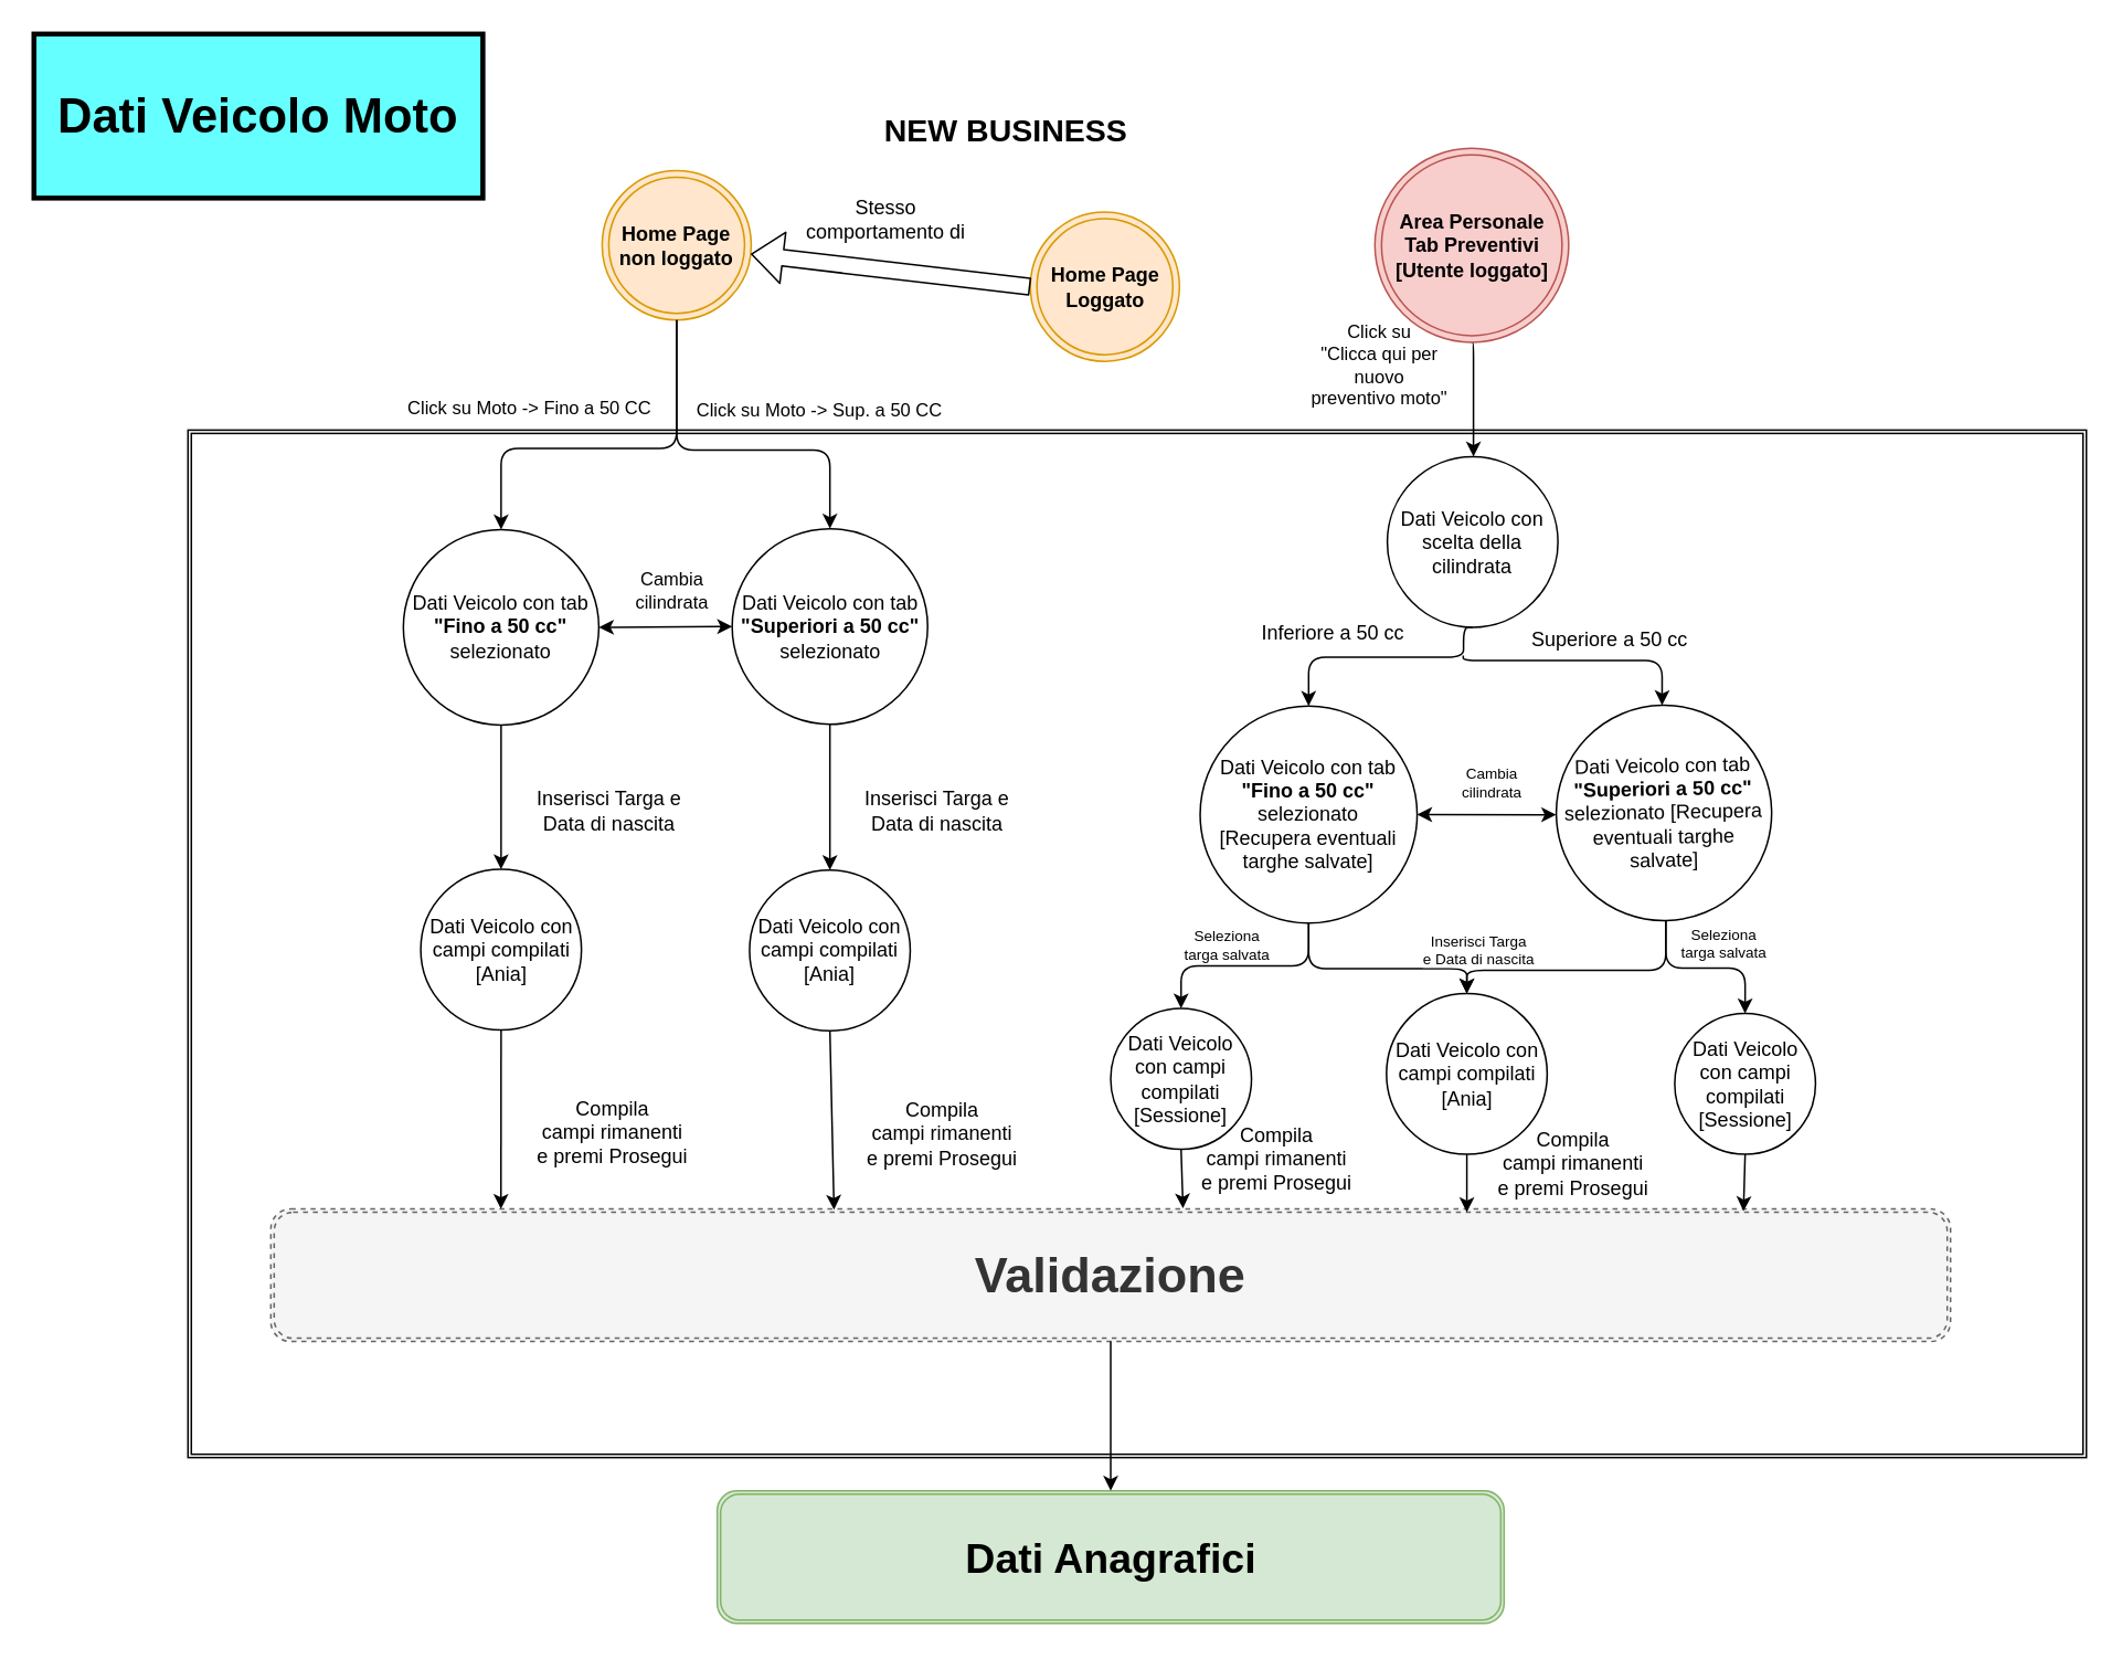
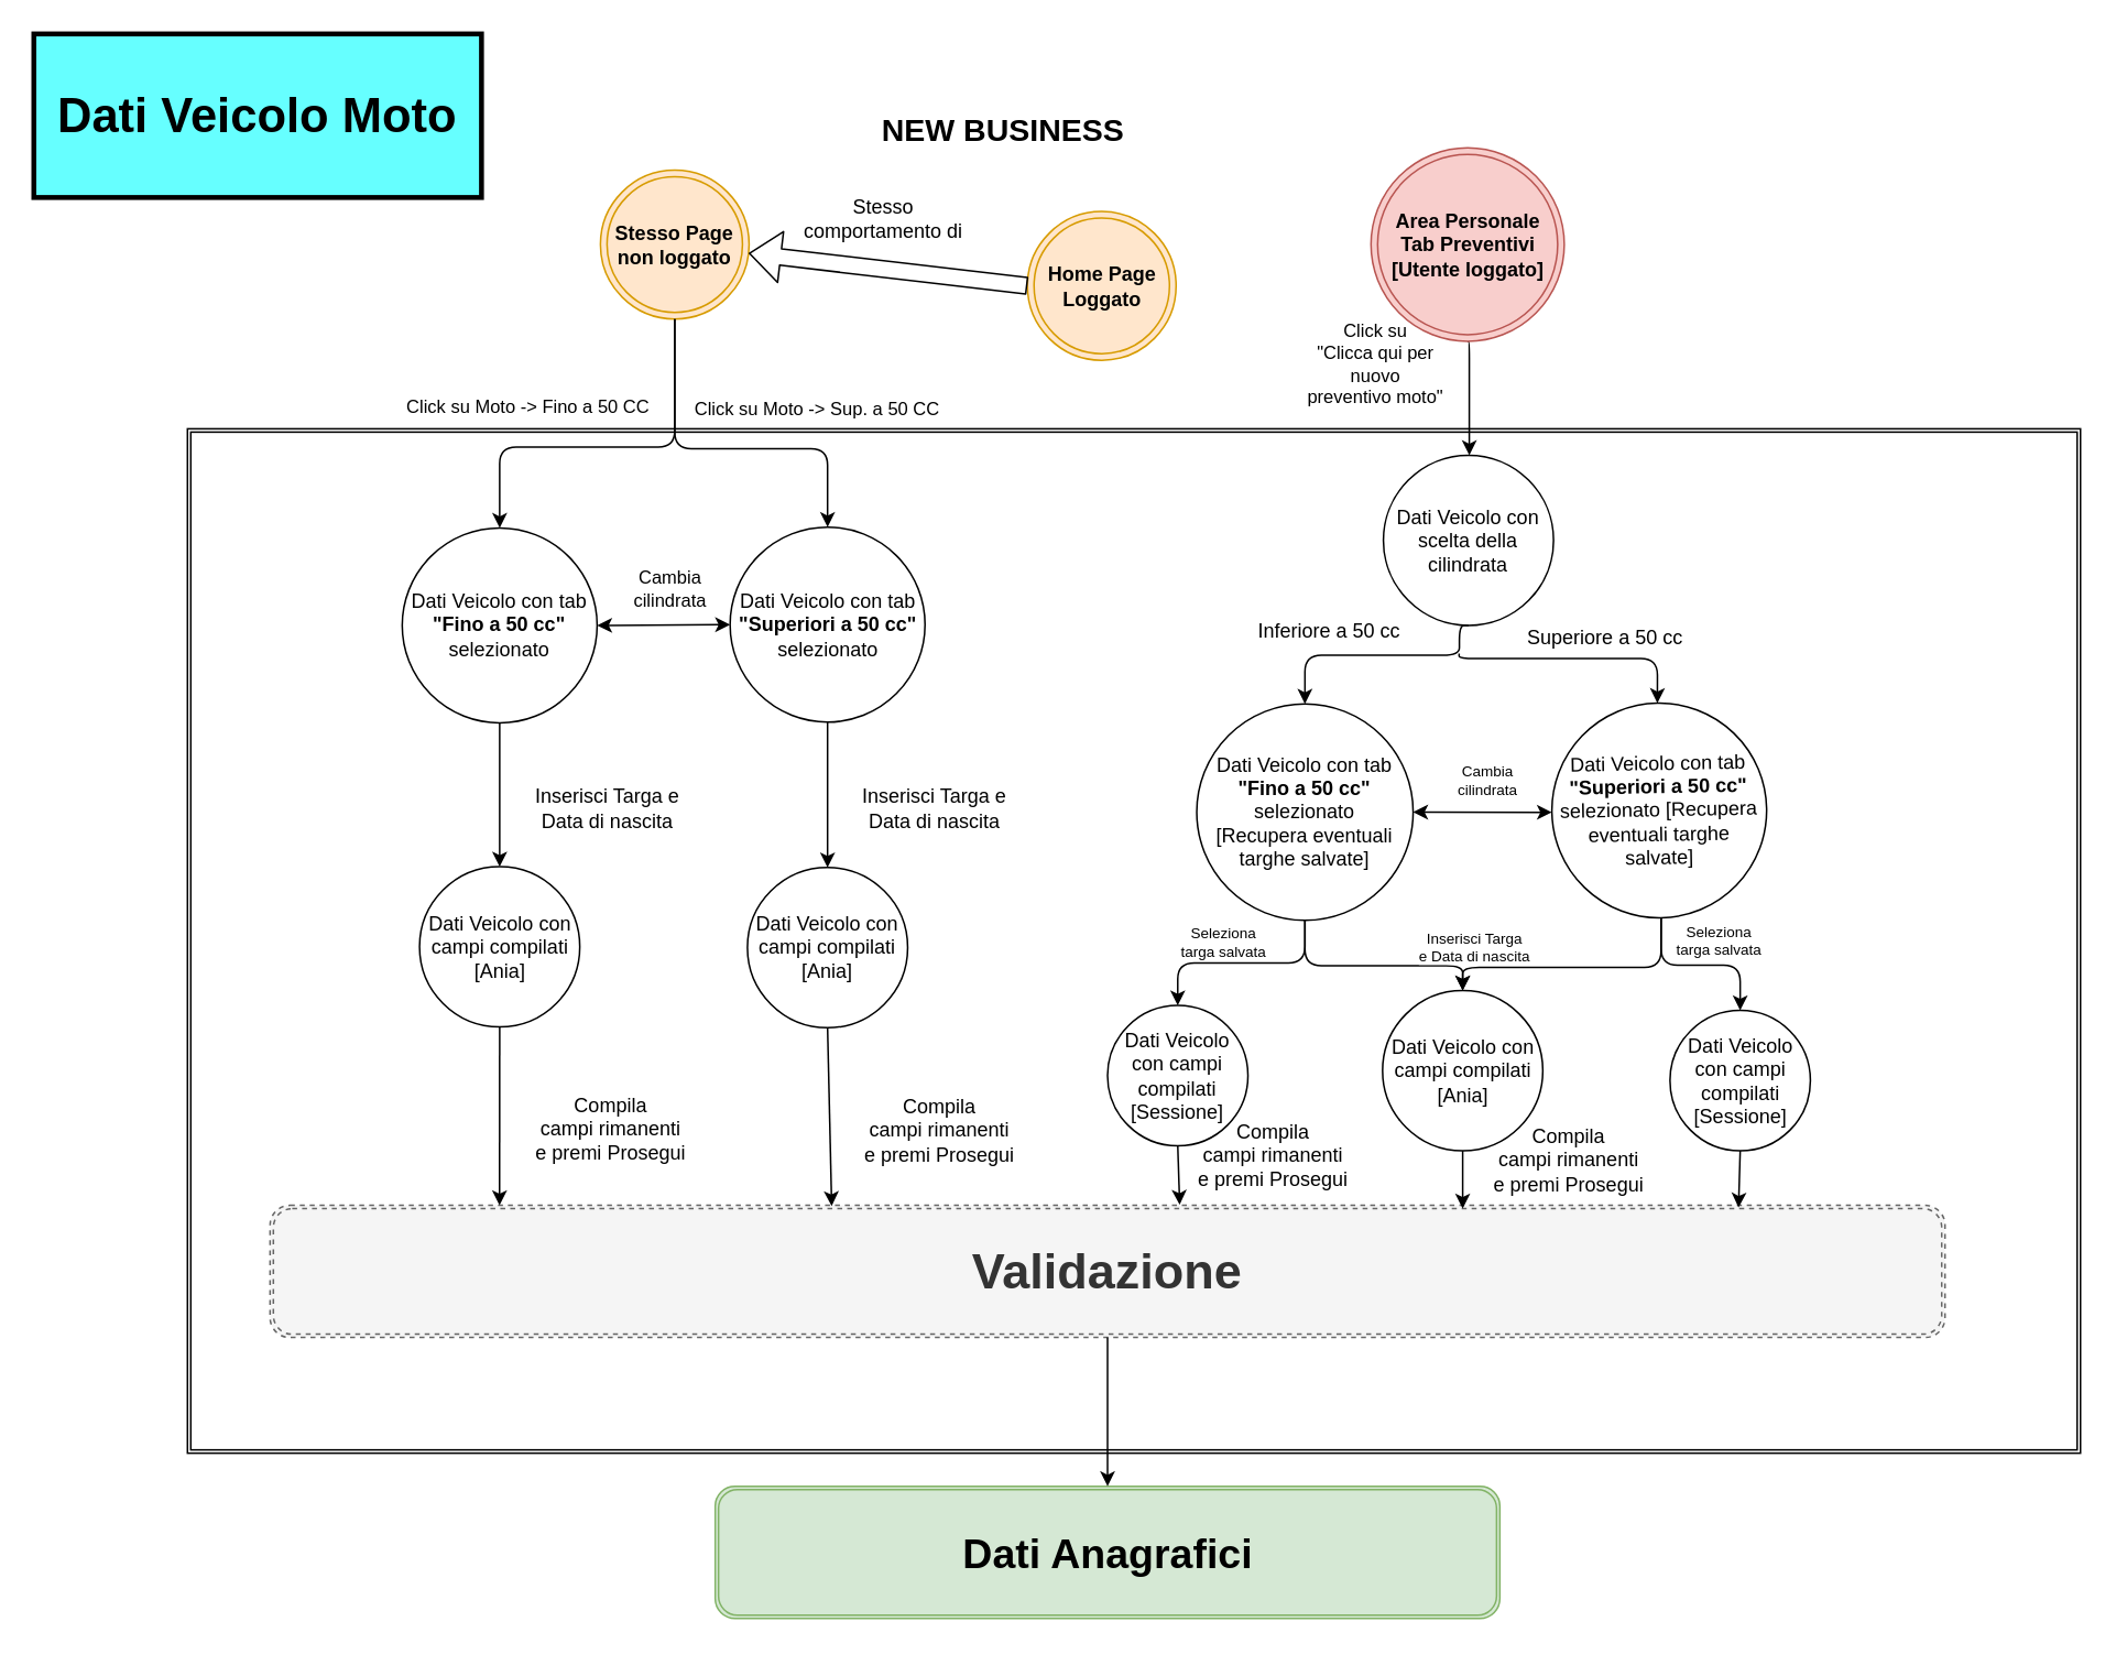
- <mxCell id="3" value="&lt;b&gt;Home Page&lt;br&gt;non loggato&lt;/b&gt;&lt;br&gt;" style="ellipse;shape=doubleEllipse;whiteSpace=wrap;html=1;aspect=fixed;fillColor=#ffe6cc;strokeColor=#d79b00;" parent="1" vertex="1"><mxGeometry x="363" y="102.5" width="90" height="90" as="geometry" /></mxCell>
+ <mxCell id="3" value="&lt;b&gt;Stesso Page&lt;br&gt;non loggato&lt;/b&gt;&lt;br&gt;" style="ellipse;shape=doubleEllipse;whiteSpace=wrap;html=1;aspect=fixed;fillColor=#ffe6cc;strokeColor=#d79b00;" parent="1" vertex="1"><mxGeometry x="363" y="102.5" width="90" height="90" as="geometry" /></mxCell>
